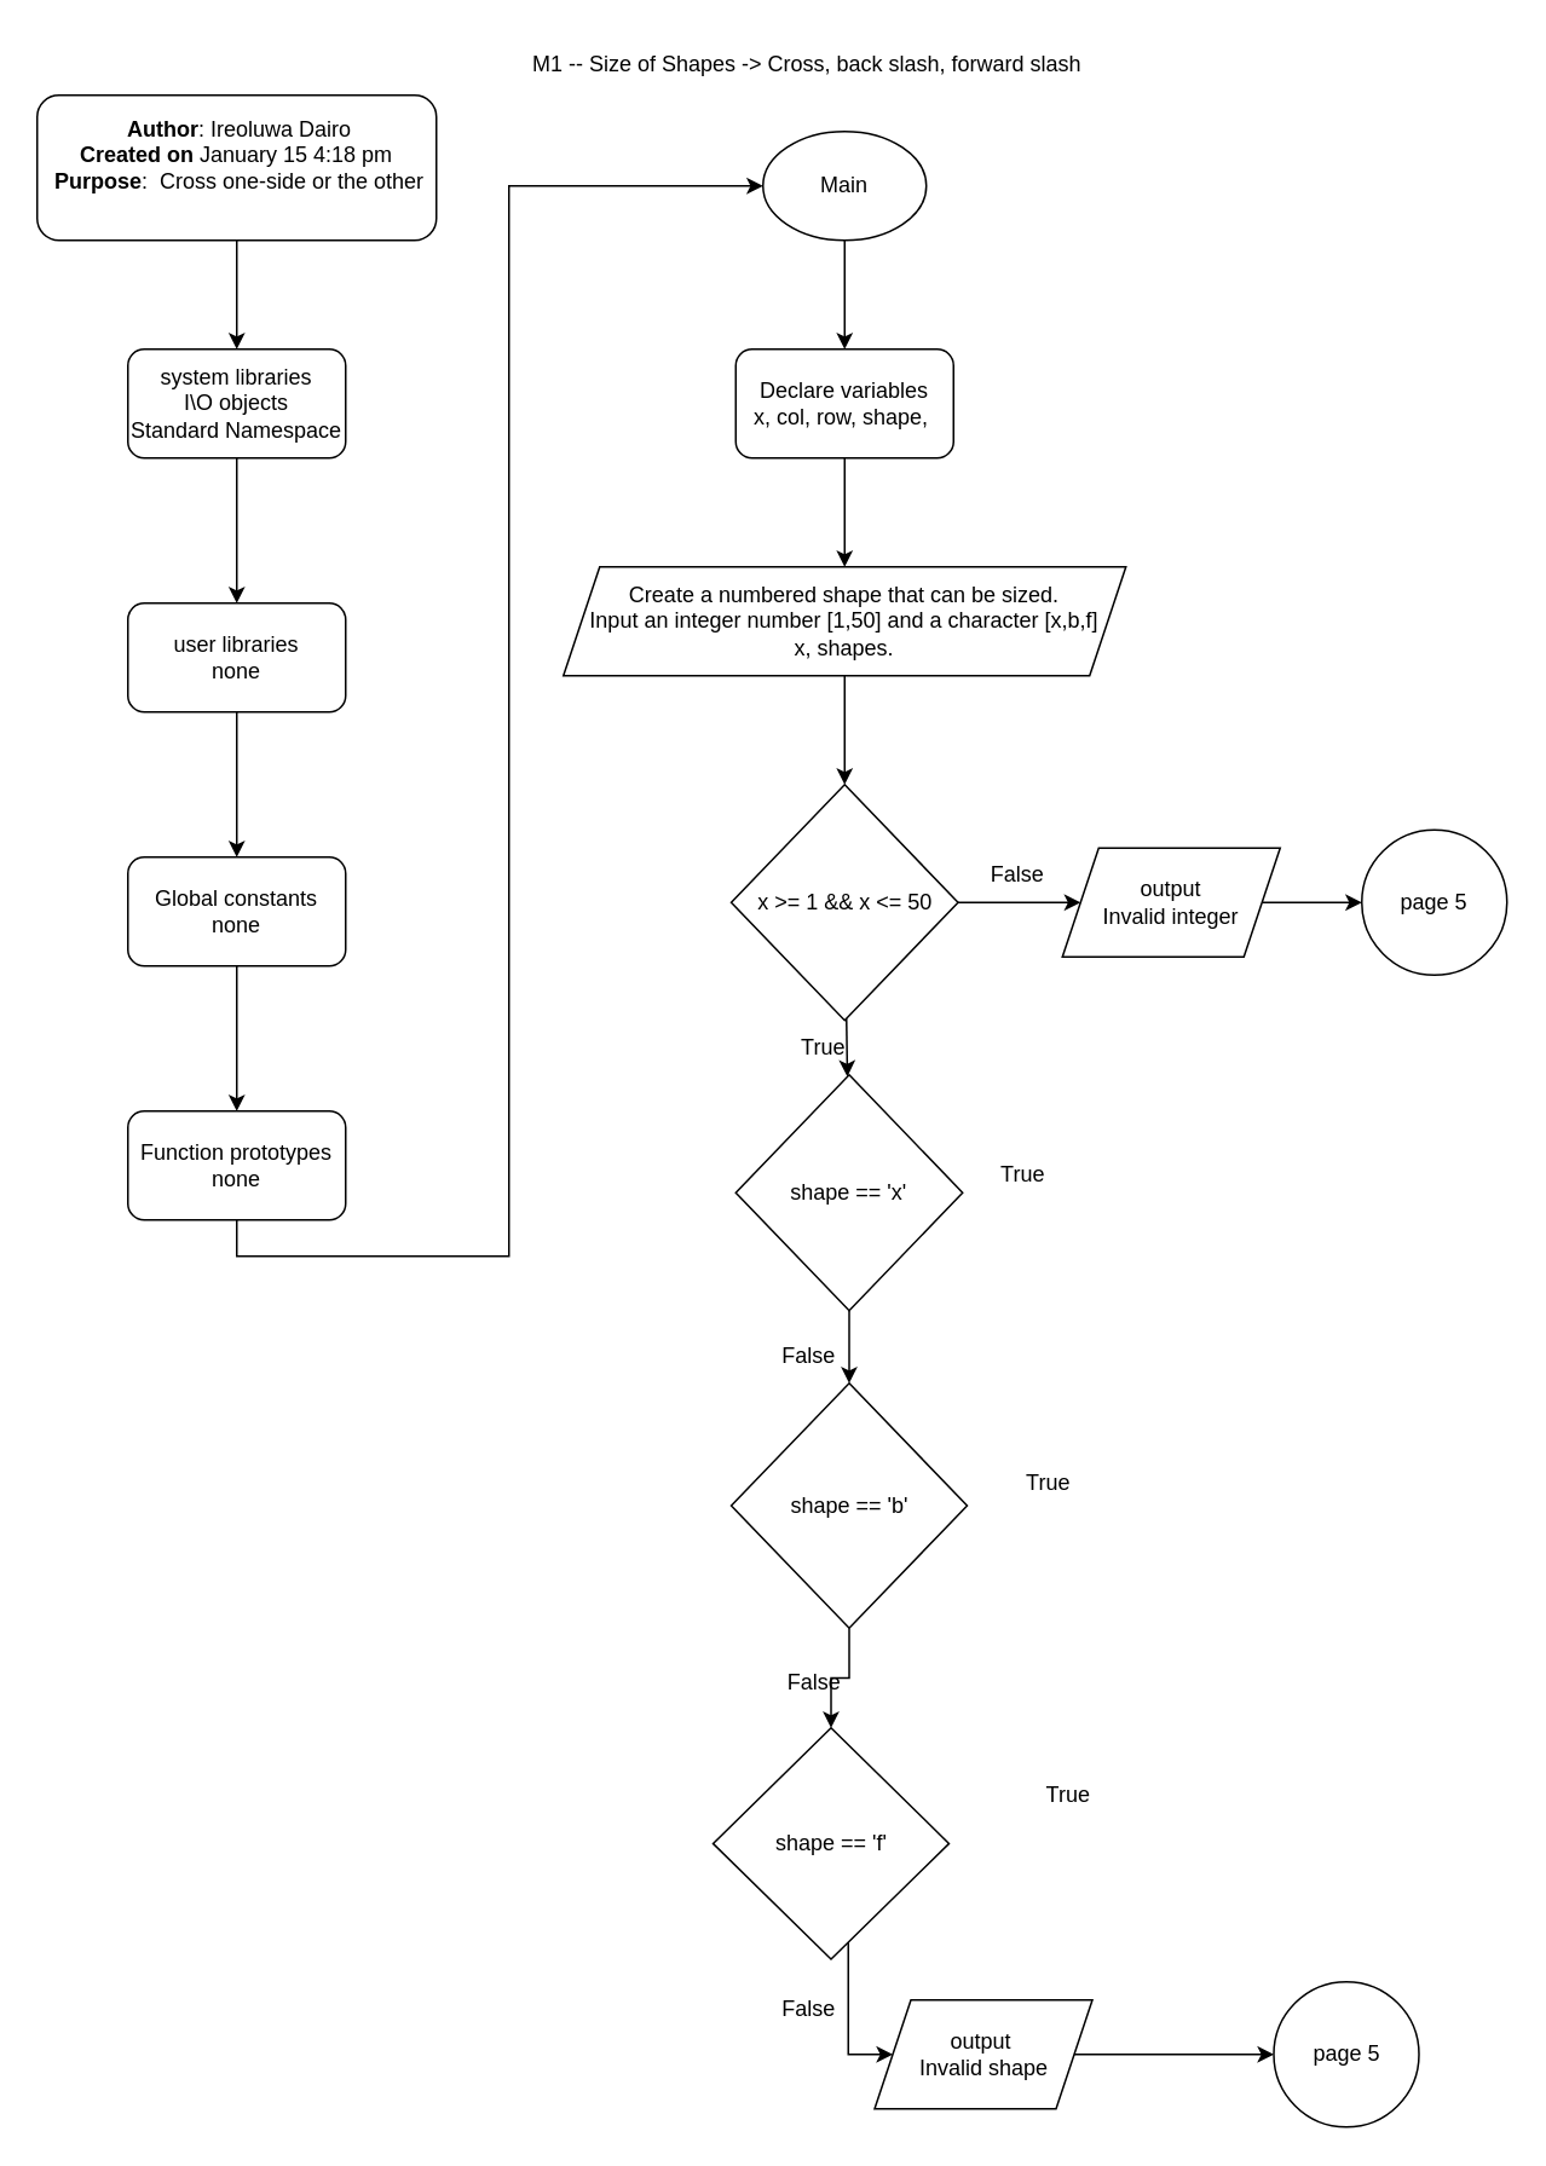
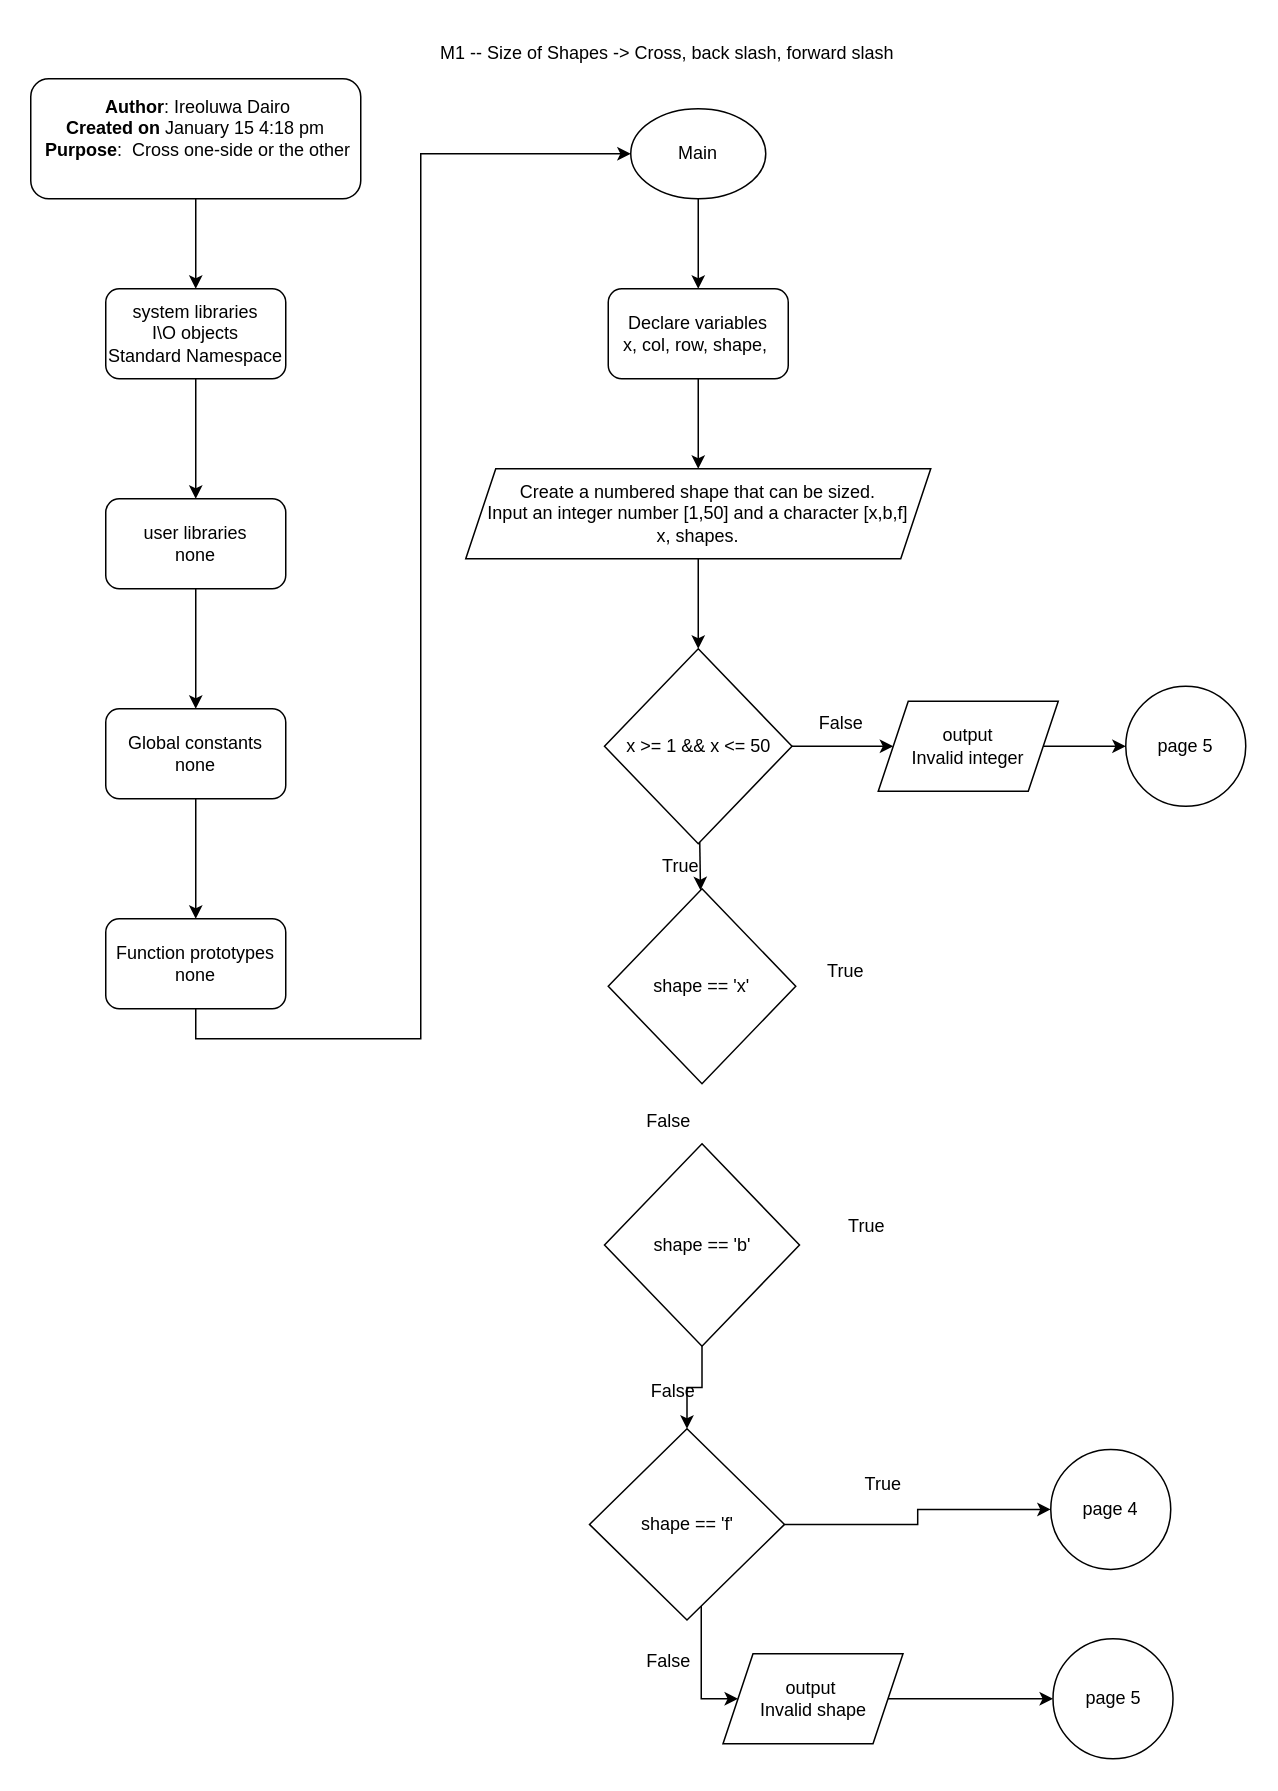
- <mxCell id="15" value="" style="edgeStyle=orthogonalEdgeStyle;rounded=0;orthogonalLoop=1;jettySize=auto;html=1;" edge="1" parent="1" source="16" target="18"><mxGeometry relative="1" as="geometry" /></mxCell>
+ <mxCell id="25" value="page 4" style="ellipse;whiteSpace=wrap;html=1;" vertex="1" parent="1"><mxGeometry x="700" y="965.75" width="80" height="80" as="geometry" /></mxCell>
+ <mxCell id="21" value="" style="edgeStyle=orthogonalEdgeStyle;rounded=0;orthogonalLoop=1;jettySize=auto;html=1;" edge="1" parent="1" source="23" target="25"><mxGeometry relative="1" as="geometry" /></mxCell>
